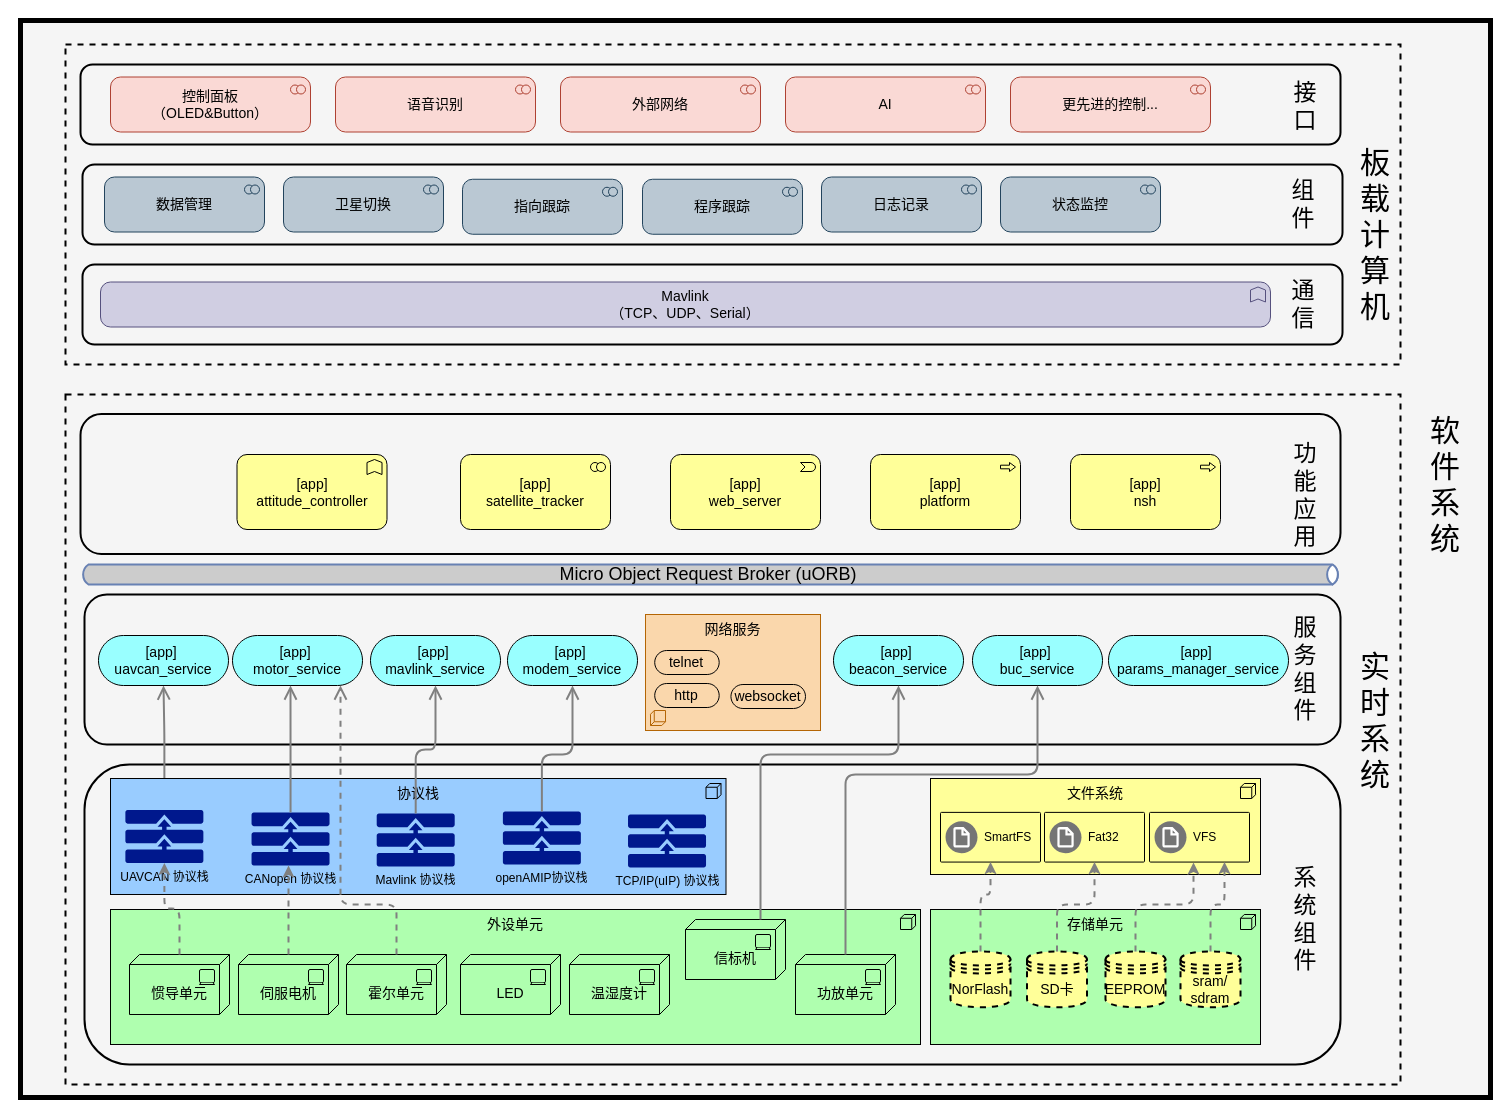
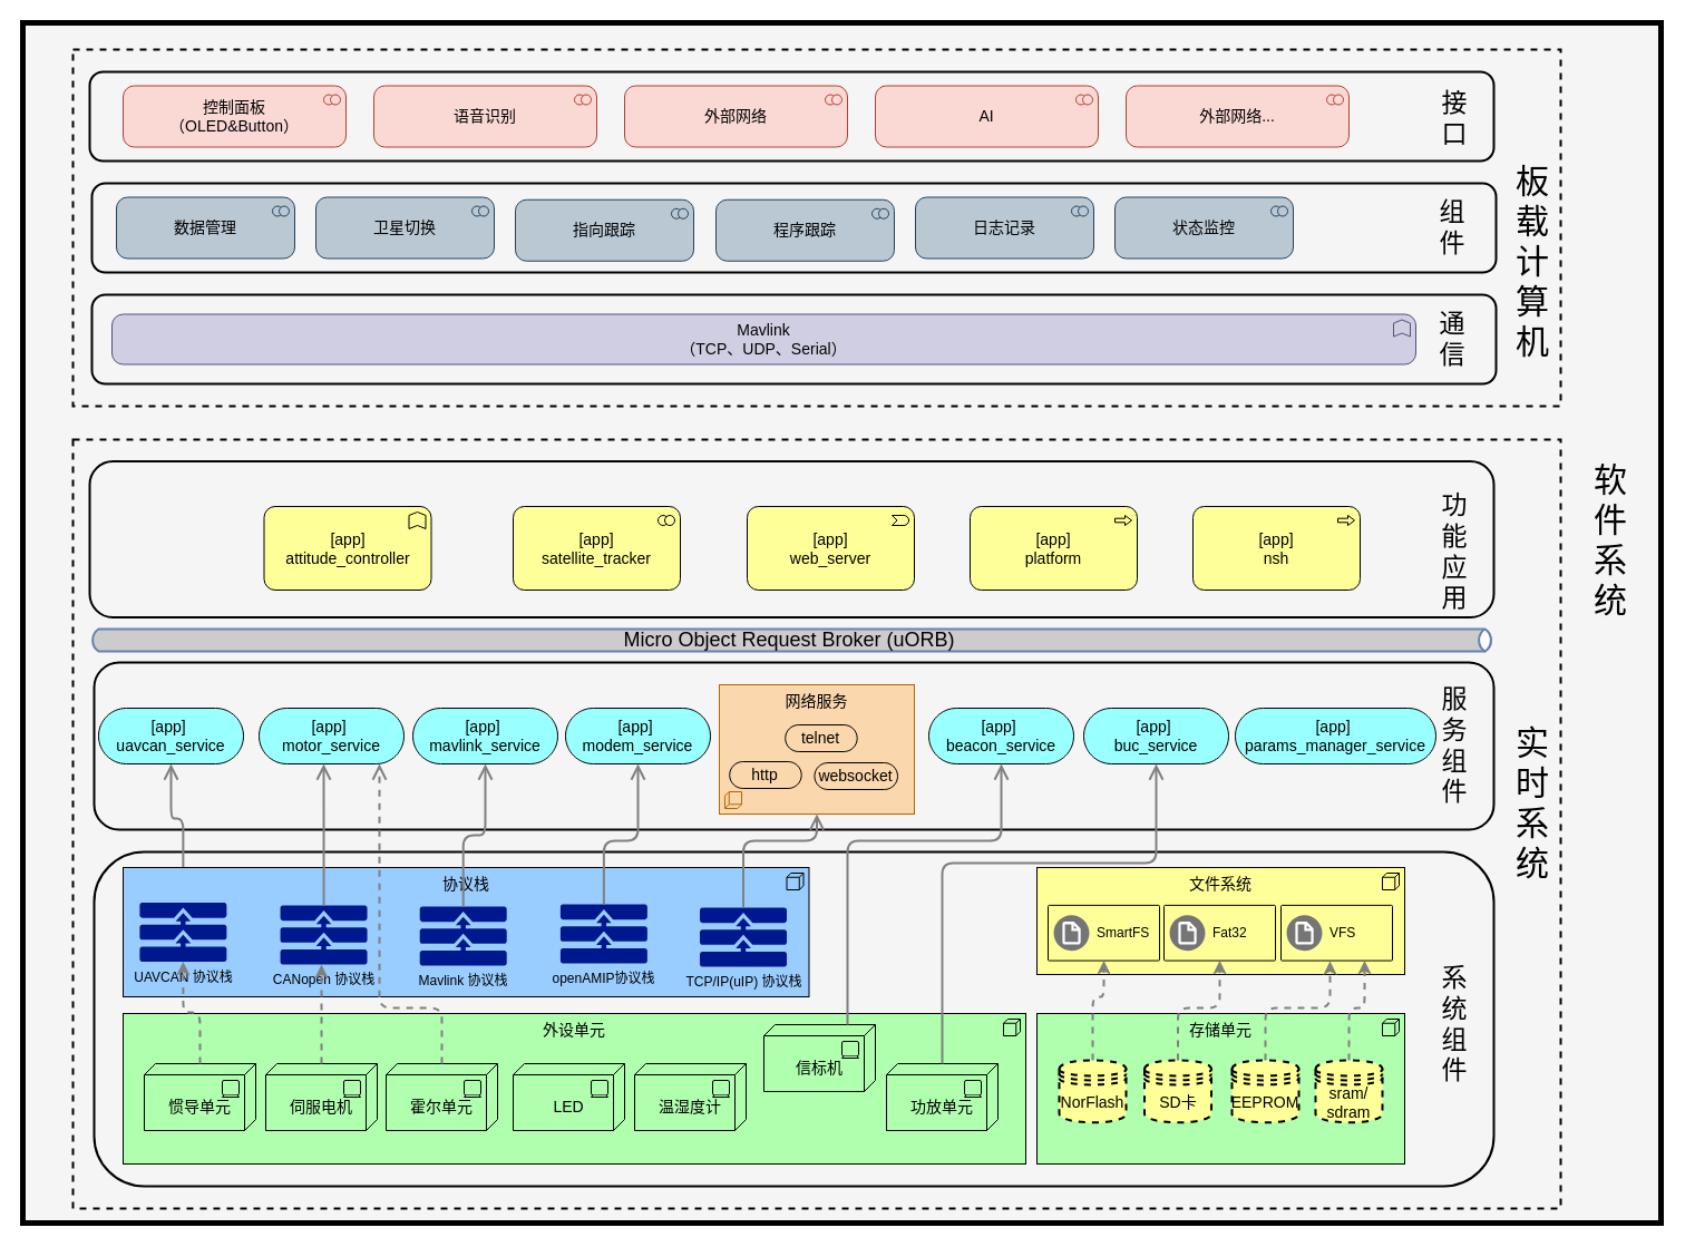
- <mxCell id="89" value="更先进的控制..." style="html=1;whiteSpace=wrap;fillColor=#fad9d5;shape=mxgraph.archimate3.application;appType=collab;archiType=rounded;fontSize=14;strokeColor=#ae4132;" parent="1" vertex="1"><mxGeometry x="1010" y="76.5" width="200" height="55" as="geometry" /></mxCell>
+ <mxCell id="89" value="外部网络..." style="html=1;whiteSpace=wrap;fillColor=#fad9d5;shape=mxgraph.archimate3.application;appType=collab;archiType=rounded;fontSize=14;strokeColor=#ae4132;" parent="1" vertex="1"><mxGeometry x="1010" y="76.5" width="200" height="55" as="geometry" /></mxCell>
- <mxCell id="36" value="[app]&amp;nbsp;&lt;br&gt;uavcan_service" style="html=1;outlineConnect=0;whiteSpace=wrap;fillColor=#99FFFF;shape=mxgraph.archimate3.service;fontSize=14;" parent="1" vertex="1"><mxGeometry x="98" y="635" width="130" height="50" as="geometry" /></mxCell>
+ <mxCell id="36" value="[app]&amp;nbsp;&lt;br&gt;uavcan_service" style="html=1;outlineConnect=0;whiteSpace=wrap;fillColor=#99FFFF;shape=mxgraph.archimate3.service;fontSize=14;" parent="1" vertex="1"><mxGeometry x="88" y="635" width="130" height="50" as="geometry" /></mxCell>
- <mxCell id="54" value="telnet" style="html=1;outlineConnect=0;whiteSpace=wrap;fillColor=#fad7ac;shape=mxgraph.archimate3.service;fontSize=14;strokeColor=#000000;" parent="53" vertex="1"><mxGeometry x="9.211" y="36" width="64.474" height="24" as="geometry" /></mxCell>
+ <mxCell id="54" value="telnet" style="html=1;outlineConnect=0;whiteSpace=wrap;fillColor=#fad7ac;shape=mxgraph.archimate3.service;fontSize=14;strokeColor=#000000;" parent="53" vertex="1"><mxGeometry x="59.211" y="36" width="64.474" height="24" as="geometry" /></mxCell>
+ <mxCell id="57" style="edgeStyle=elbowEdgeStyle;rounded=1;elbow=vertical;html=1;startSize=10;endArrow=open;endFill=0;endSize=10;jettySize=auto;orthogonalLoop=1;strokeColor=#808080;fontSize=14;exitX=0.5;exitY=0;exitDx=0;exitDy=0;exitPerimeter=0;entryX=0.5;entryY=0;entryDx=0;entryDy=0;entryPerimeter=0;strokeWidth=2;" parent="1" source="46" target="53" edge="1"><mxGeometry relative="1" as="geometry"><mxPoint x="961.5" y="614" as="sourcePoint" /><mxPoint x="961.5" y="539" as="targetPoint" /><Array as="points"><mxPoint x="760" y="754" /></Array></mxGeometry></mxCell>
